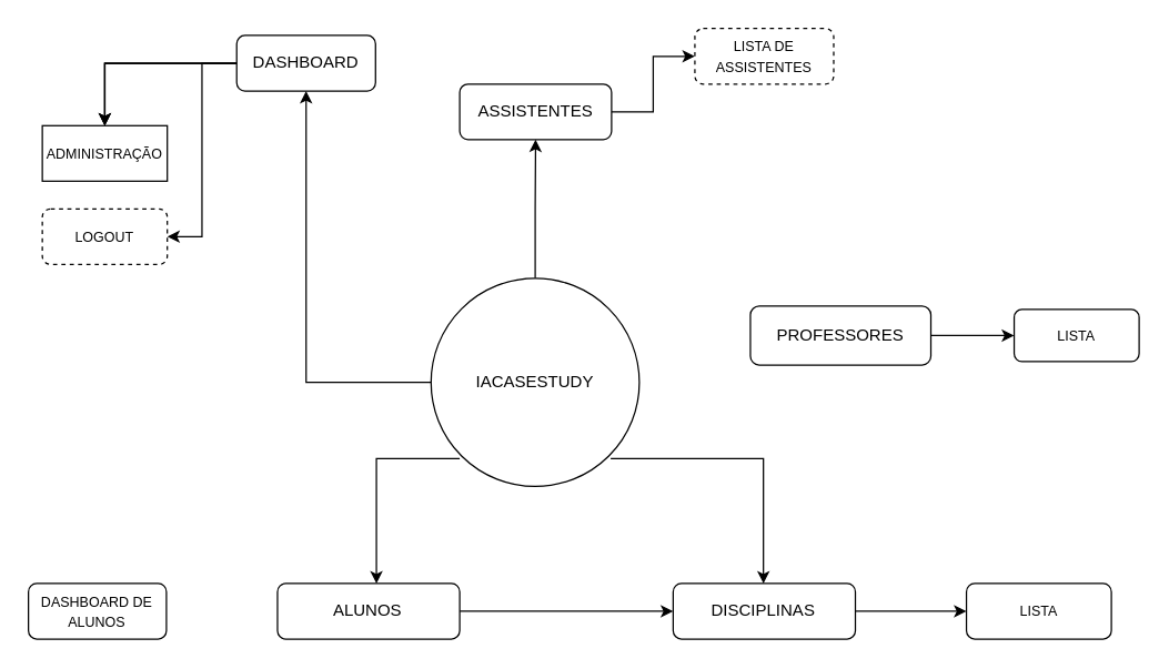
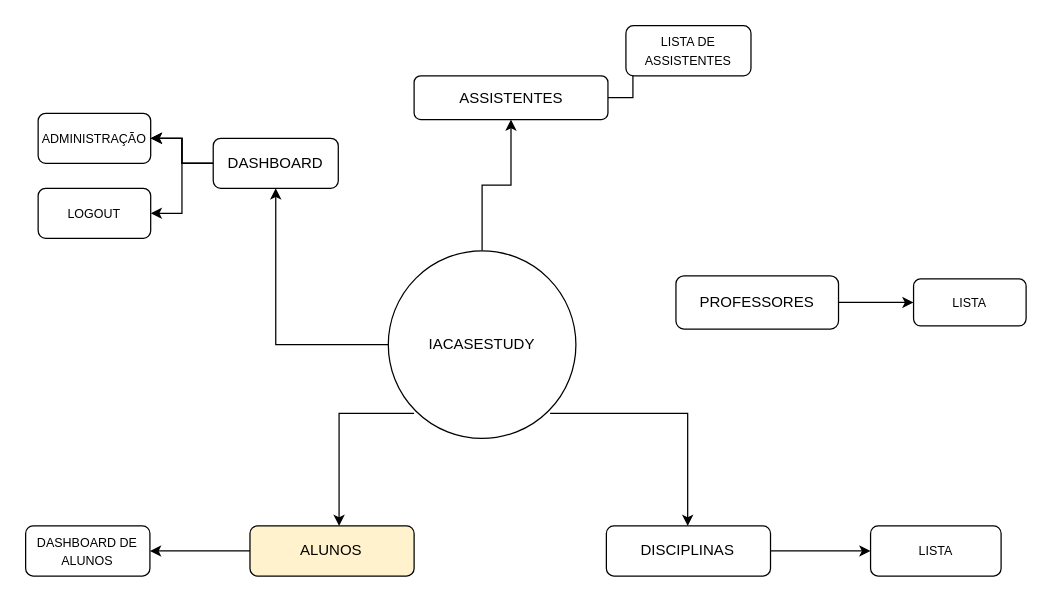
- <mxCell id="14" value="&lt;font style=&quot;font-size: 10px;&quot;&gt;LISTA DE ASSISTENTES&lt;/font&gt;" style="rounded=1;whiteSpace=wrap;html=1;dashed=1;" vertex="1" parent="1"><mxGeometry x="500" y="20" width="100" height="40" as="geometry" /></mxCell>
+ <mxCell id="14" value="&lt;font style=&quot;font-size: 10px;&quot;&gt;LISTA DE ASSISTENTES&lt;/font&gt;" style="rounded=1;whiteSpace=wrap;html=1;" vertex="1" parent="1"><mxGeometry x="500" y="20" width="100" height="40" as="geometry" /></mxCell>
- <mxCell id="10" value="DASHBOARD" style="rounded=1;whiteSpace=wrap;html=1;" vertex="1" parent="1"><mxGeometry x="170" y="25" width="100" height="40" as="geometry" /></mxCell>
+ <mxCell id="10" value="DASHBOARD" style="rounded=1;whiteSpace=wrap;html=1;" vertex="1" parent="1"><mxGeometry x="170" y="110" width="100" height="40" as="geometry" /></mxCell>
- <mxCell id="13" value="ASSISTENTES" style="rounded=1;whiteSpace=wrap;html=1;" vertex="1" parent="1"><mxGeometry x="330.63" y="60" width="109.37" height="40" as="geometry" /></mxCell>
+ <mxCell id="13" value="ASSISTENTES" style="rounded=1;whiteSpace=wrap;html=1;" vertex="1" parent="1"><mxGeometry x="330.63" y="60" width="155" height="35" as="geometry" /></mxCell>
- <mxCell id="11" value="&lt;font style=&quot;font-size: 10px;&quot;&gt;ADMINISTRAÇÃO&lt;/font&gt;" style="whiteSpace=wrap;html=1;rounded=0;" vertex="1" parent="1"><mxGeometry x="30" y="90" width="90" height="40" as="geometry" /></mxCell>
+ <mxCell id="11" value="&lt;font style=&quot;font-size: 10px;&quot;&gt;ADMINISTRAÇÃO&lt;/font&gt;" style="rounded=1;whiteSpace=wrap;html=1;" vertex="1" parent="1"><mxGeometry x="30" y="90" width="90" height="40" as="geometry" /></mxCell>
- <mxCell id="5" value="&lt;font style=&quot;font-size: 10px;&quot;&gt;LOGOUT&lt;/font&gt;" style="rounded=1;whiteSpace=wrap;html=1;dashed=1;" vertex="1" parent="1"><mxGeometry x="30" y="150" width="90" height="40" as="geometry" /></mxCell>
+ <mxCell id="5" value="&lt;font style=&quot;font-size: 10px;&quot;&gt;LOGOUT&lt;/font&gt;" style="rounded=1;whiteSpace=wrap;html=1;" vertex="1" parent="1"><mxGeometry x="30" y="150" width="90" height="40" as="geometry" /></mxCell>
- <mxCell id="18" value="ALUNOS" style="rounded=1;whiteSpace=wrap;html=1;" vertex="1" parent="1"><mxGeometry x="199.38" y="420" width="131.25" height="40" as="geometry" /></mxCell>
+ <mxCell id="18" value="ALUNOS" style="rounded=1;whiteSpace=wrap;html=1;fillColor=#fff2cc;" vertex="1" parent="1"><mxGeometry x="199.38" y="420" width="131.25" height="40" as="geometry" /></mxCell>
- <mxCell id="17" value="" style="edgeStyle=orthogonalEdgeStyle;rounded=0;orthogonalLoop=1;jettySize=auto;html=1;" edge="1" parent="1" source="18" target="22"><mxGeometry relative="1" as="geometry" /></mxCell>
+ <mxCell id="17" value="" style="edgeStyle=orthogonalEdgeStyle;rounded=0;orthogonalLoop=1;jettySize=auto;html=1;" edge="1" parent="1" source="18" target="25"><mxGeometry relative="1" as="geometry" /></mxCell>
